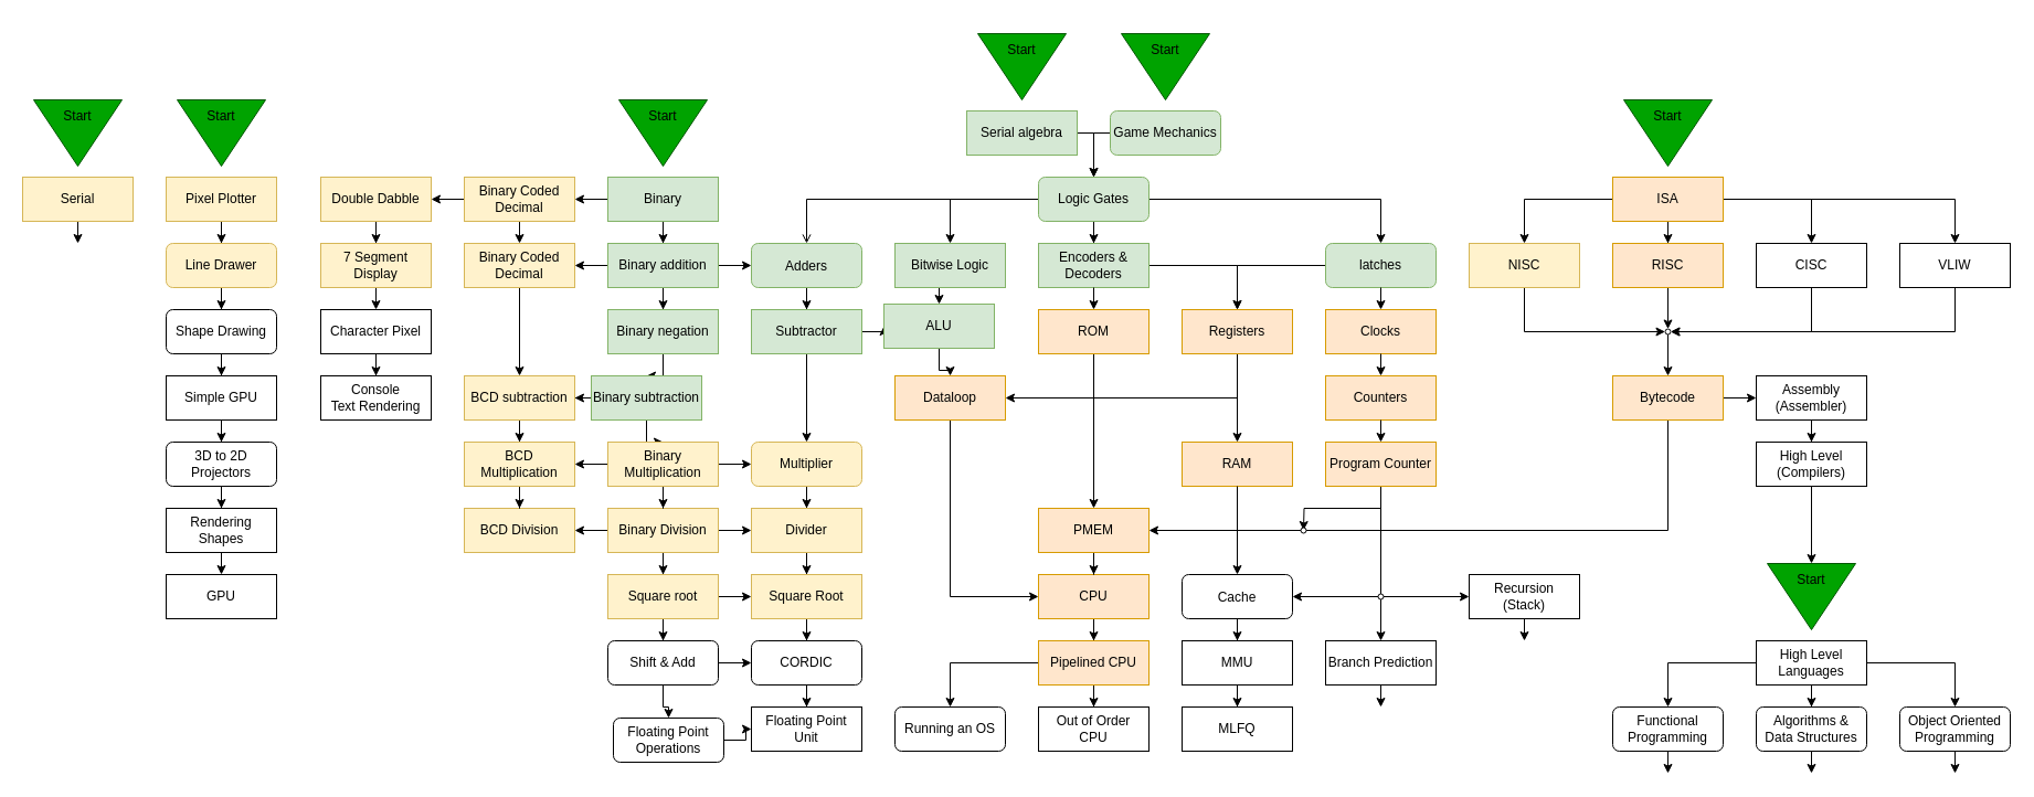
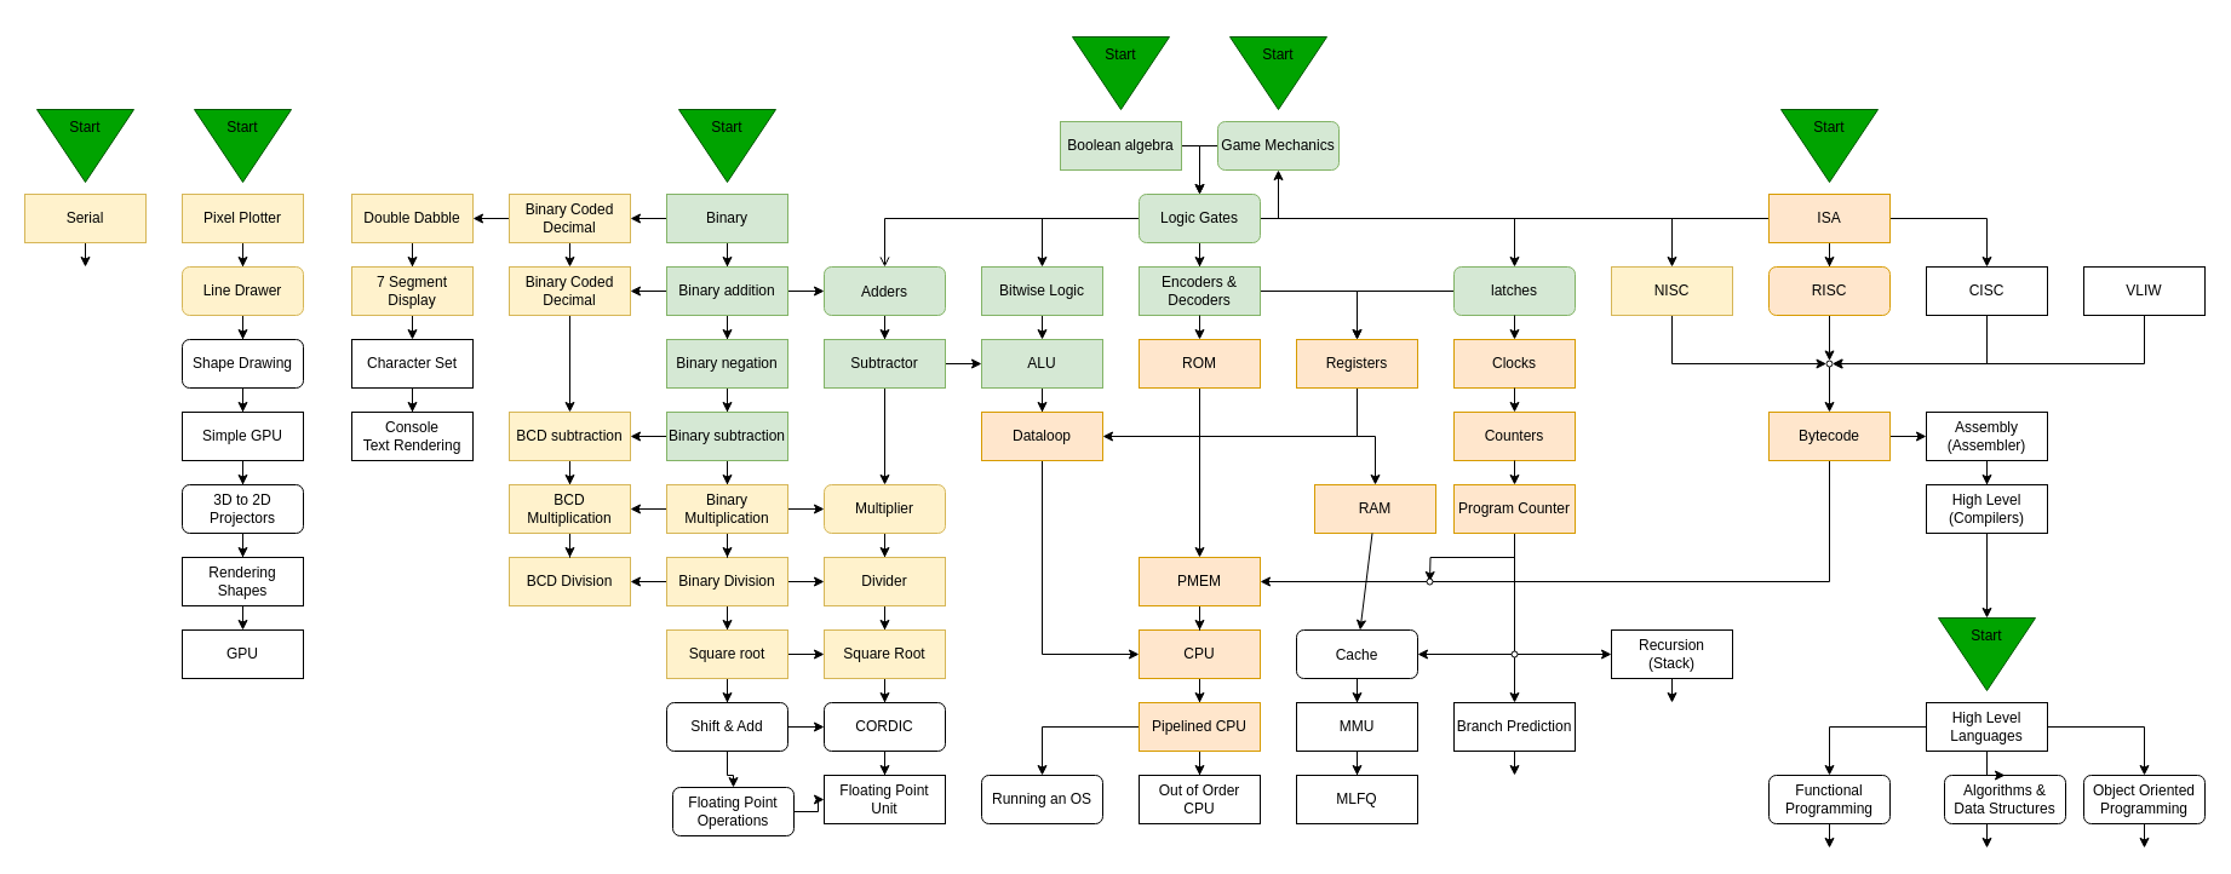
- <mxCell id="29" value="Serial algebra" style="rounded=0;whiteSpace=wrap;html=1;fillColor=#d5e8d4;strokeColor=#82b366;" parent="1" vertex="1"><mxGeometry x="875" y="100" width="100" height="40" as="geometry" /></mxCell>
+ <mxCell id="29" value="Boolean algebra" style="rounded=0;whiteSpace=wrap;html=1;fillColor=#d5e8d4;strokeColor=#82b366;" parent="1" vertex="1"><mxGeometry x="875" y="100" width="100" height="40" as="geometry" /></mxCell>
- <mxCell id="68" style="edgeStyle=orthogonalEdgeStyle;rounded=0;orthogonalLoop=1;jettySize=auto;html=1;" parent="1" source="69" target="170" edge="1"><mxGeometry relative="1" as="geometry" /></mxCell>
+ <mxCell id="68" style="edgeStyle=orthogonalEdgeStyle;rounded=0;orthogonalLoop=1;jettySize=auto;html=1;" parent="1" source="69" target="174" edge="1"><mxGeometry relative="1" as="geometry" /></mxCell>
- <mxCell id="72" value="RISC" style="rounded=0;whiteSpace=wrap;html=1;fillColor=#ffe6cc;strokeColor=#d79b00;" parent="1" vertex="1"><mxGeometry x="1460" y="220" width="100" height="40" as="geometry" /></mxCell>
+ <mxCell id="72" value="RISC" style="whiteSpace=wrap;html=1;fillColor=#ffe6cc;strokeColor=#d79b00;rounded=1;" parent="1" vertex="1"><mxGeometry x="1460" y="220" width="100" height="40" as="geometry" /></mxCell>
- <mxCell id="56" value="ALU" style="rounded=0;whiteSpace=wrap;html=1;fillColor=#d5e8d4;strokeColor=#82b366;" parent="1" vertex="1"><mxGeometry x="800" y="275" width="100" height="40" as="geometry" /></mxCell>
+ <mxCell id="56" value="ALU" style="rounded=0;whiteSpace=wrap;html=1;fillColor=#d5e8d4;strokeColor=#82b366;" parent="1" vertex="1"><mxGeometry x="810" y="280" width="100" height="40" as="geometry" /></mxCell>
- <mxCell id="136" value="Character Pixel" style="rounded=0;whiteSpace=wrap;html=1;" parent="1" vertex="1"><mxGeometry x="290" y="280" width="100" height="40" as="geometry" /></mxCell>
+ <mxCell id="136" value="Character Set" style="rounded=0;whiteSpace=wrap;html=1;" parent="1" vertex="1"><mxGeometry x="290" y="280" width="100" height="40" as="geometry" /></mxCell>
- <mxCell id="20" value="Binary subtraction" style="rounded=0;whiteSpace=wrap;html=1;fillColor=#d5e8d4;strokeColor=#82b366;" parent="1" vertex="1"><mxGeometry x="535" y="340" width="100" height="40" as="geometry" /></mxCell>
+ <mxCell id="20" value="Binary subtraction" style="rounded=0;whiteSpace=wrap;html=1;fillColor=#d5e8d4;strokeColor=#82b366;" parent="1" vertex="1"><mxGeometry x="550" y="340" width="100" height="40" as="geometry" /></mxCell>
- <mxCell id="41" value="RAM" style="rounded=0;whiteSpace=wrap;html=1;fillColor=#ffe6cc;strokeColor=#d79b00;" parent="1" vertex="1"><mxGeometry x="1070" y="400" width="100" height="40" as="geometry" /></mxCell>
+ <mxCell id="41" value="RAM" style="rounded=0;whiteSpace=wrap;html=1;fillColor=#ffe6cc;strokeColor=#d79b00;" parent="1" vertex="1"><mxGeometry x="1085" y="400" width="100" height="40" as="geometry" /></mxCell>
- <mxCell id="110" value="Algorithms &amp;amp;&lt;br&gt;Data Structures" style="rounded=1;whiteSpace=wrap;html=1;" parent="1" vertex="1"><mxGeometry x="1590" y="640" width="100" height="40" as="geometry" /></mxCell>
+ <mxCell id="110" value="Algorithms &amp;amp;&lt;br&gt;Data Structures" style="rounded=1;whiteSpace=wrap;html=1;" parent="1" vertex="1"><mxGeometry x="1605" y="640" width="100" height="40" as="geometry" /></mxCell>
